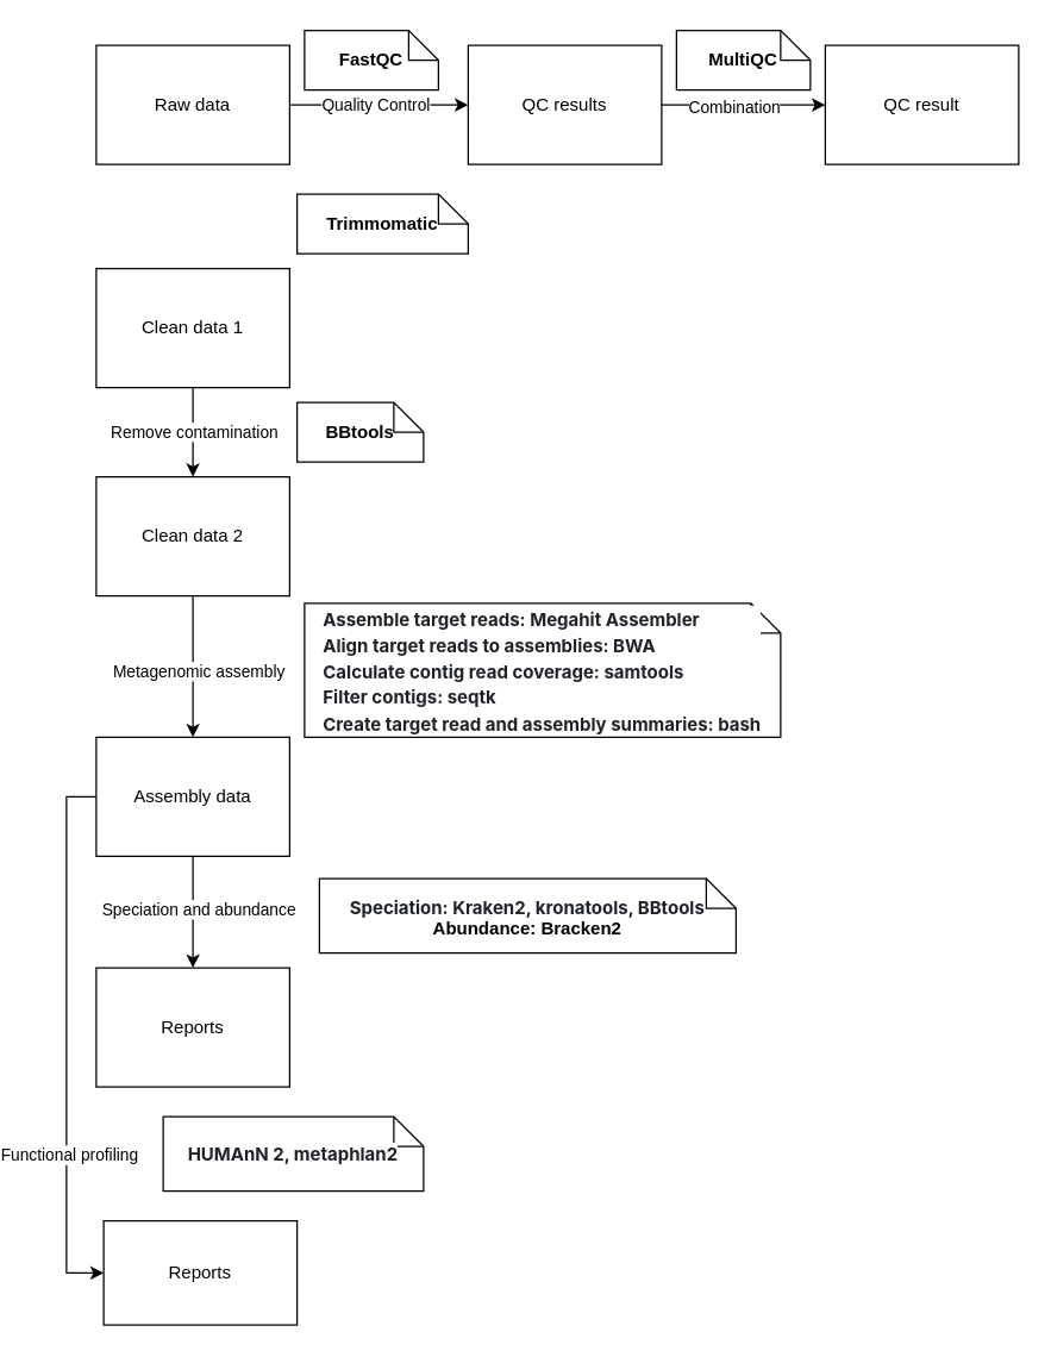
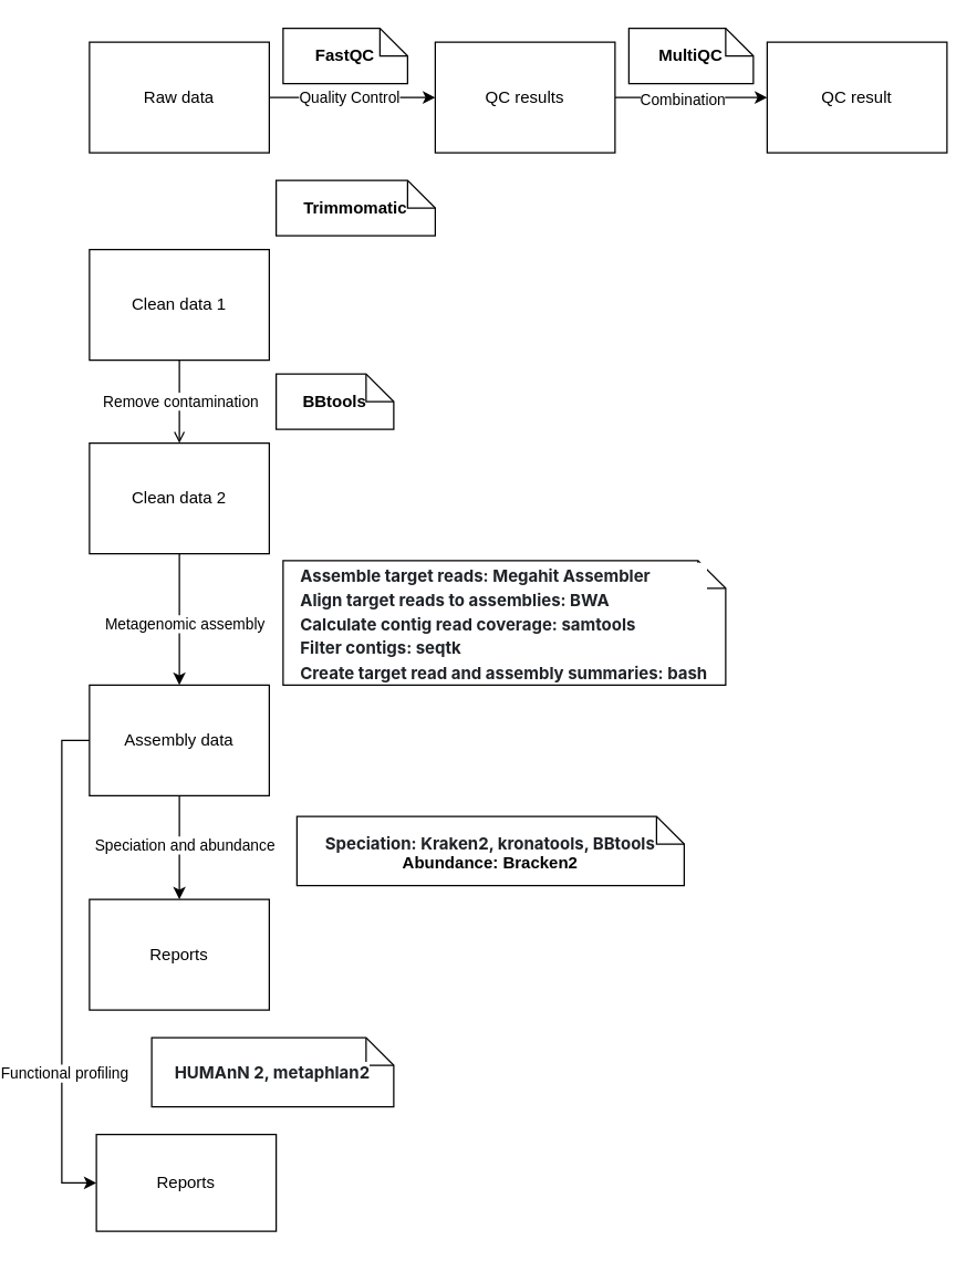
- <mxCell id="9" style="edgeStyle=orthogonalEdgeStyle;rounded=0;orthogonalLoop=1;jettySize=auto;html=1;entryX=0.5;entryY=0;entryDx=0;entryDy=0;" edge="1" parent="1" source="11" target="14"><mxGeometry relative="1" as="geometry" /></mxCell>
+ <mxCell id="9" style="edgeStyle=orthogonalEdgeStyle;rounded=0;orthogonalLoop=1;jettySize=auto;html=1;entryX=0.5;entryY=0;entryDx=0;entryDy=0;endArrow=open;" edge="1" parent="1" source="11" target="14"><mxGeometry relative="1" as="geometry" /></mxCell>
